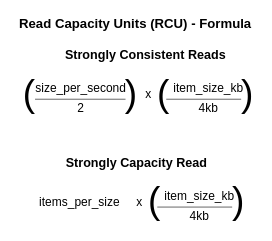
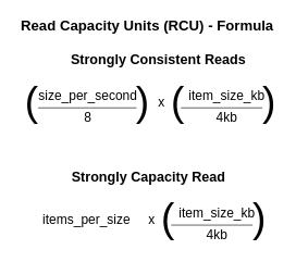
- <mxCell id="19" value="2" style="text;html=1;align=center;verticalAlign=middle;resizable=0;points=[];autosize=1;strokeColor=none;fillColor=none;fontSize=20;" vertex="1" parent="1"><mxGeometry x="119" y="159" width="30" height="40" as="geometry" /></mxCell>
+ <mxCell id="19" value="8" style="text;html=1;align=center;verticalAlign=middle;resizable=0;points=[];autosize=1;strokeColor=none;fillColor=none;fontSize=20;" vertex="1" parent="1"><mxGeometry x="119" y="159" width="30" height="40" as="geometry" /></mxCell>
